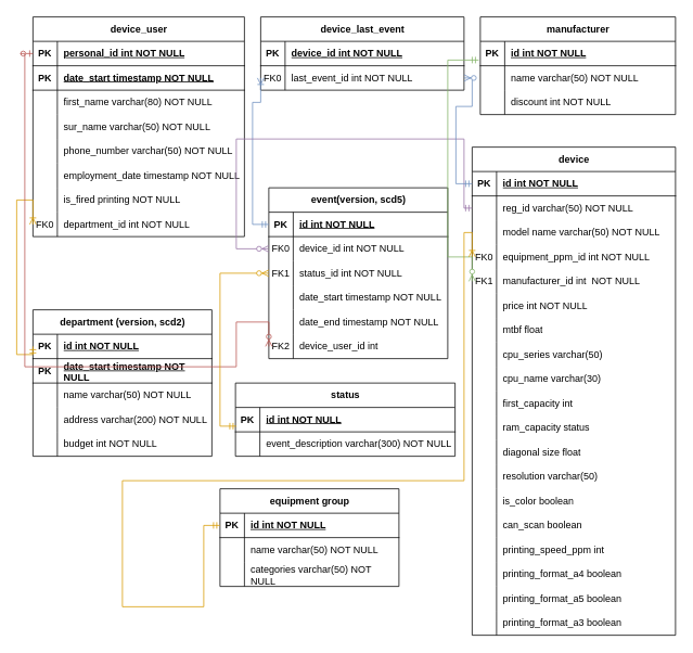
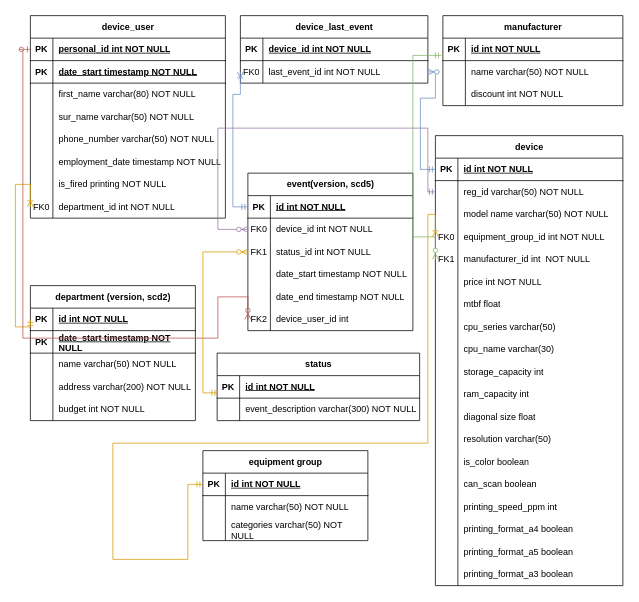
- <mxCell id="82" value="equipment_ppm_id int NOT NULL" style="shape=partialRectangle;connectable=0;fillColor=none;top=0;left=0;bottom=0;right=0;align=left;spacingLeft=6;overflow=hidden;whiteSpace=wrap;html=1;" parent="80" vertex="1"><mxGeometry x="30" width="220" height="30" as="geometry"><mxRectangle width="220" height="30" as="alternateBounds" /></mxGeometry></mxCell>
+ <mxCell id="82" value="equipment_group_id int NOT NULL" style="shape=partialRectangle;connectable=0;fillColor=none;top=0;left=0;bottom=0;right=0;align=left;spacingLeft=6;overflow=hidden;whiteSpace=wrap;html=1;" parent="80" vertex="1"><mxGeometry x="30" width="220" height="30" as="geometry"><mxRectangle width="220" height="30" as="alternateBounds" /></mxGeometry></mxCell>
- <mxCell id="100" value="first_capacity int " style="shape=partialRectangle;connectable=0;fillColor=none;top=0;left=0;bottom=0;right=0;align=left;spacingLeft=6;overflow=hidden;whiteSpace=wrap;html=1;" parent="98" vertex="1"><mxGeometry x="30" width="220" height="30" as="geometry"><mxRectangle width="220" height="30" as="alternateBounds" /></mxGeometry></mxCell>
+ <mxCell id="100" value="storage_capacity int " style="shape=partialRectangle;connectable=0;fillColor=none;top=0;left=0;bottom=0;right=0;align=left;spacingLeft=6;overflow=hidden;whiteSpace=wrap;html=1;" parent="98" vertex="1"><mxGeometry x="30" width="220" height="30" as="geometry"><mxRectangle width="220" height="30" as="alternateBounds" /></mxGeometry></mxCell>
- <mxCell id="103" value="ram_capacity status" style="shape=partialRectangle;connectable=0;fillColor=none;top=0;left=0;bottom=0;right=0;align=left;spacingLeft=6;overflow=hidden;whiteSpace=wrap;html=1;" parent="101" vertex="1"><mxGeometry x="30" width="220" height="30" as="geometry"><mxRectangle width="220" height="30" as="alternateBounds" /></mxGeometry></mxCell>
+ <mxCell id="103" value="ram_capacity int" style="shape=partialRectangle;connectable=0;fillColor=none;top=0;left=0;bottom=0;right=0;align=left;spacingLeft=6;overflow=hidden;whiteSpace=wrap;html=1;" parent="101" vertex="1"><mxGeometry x="30" width="220" height="30" as="geometry"><mxRectangle width="220" height="30" as="alternateBounds" /></mxGeometry></mxCell>
